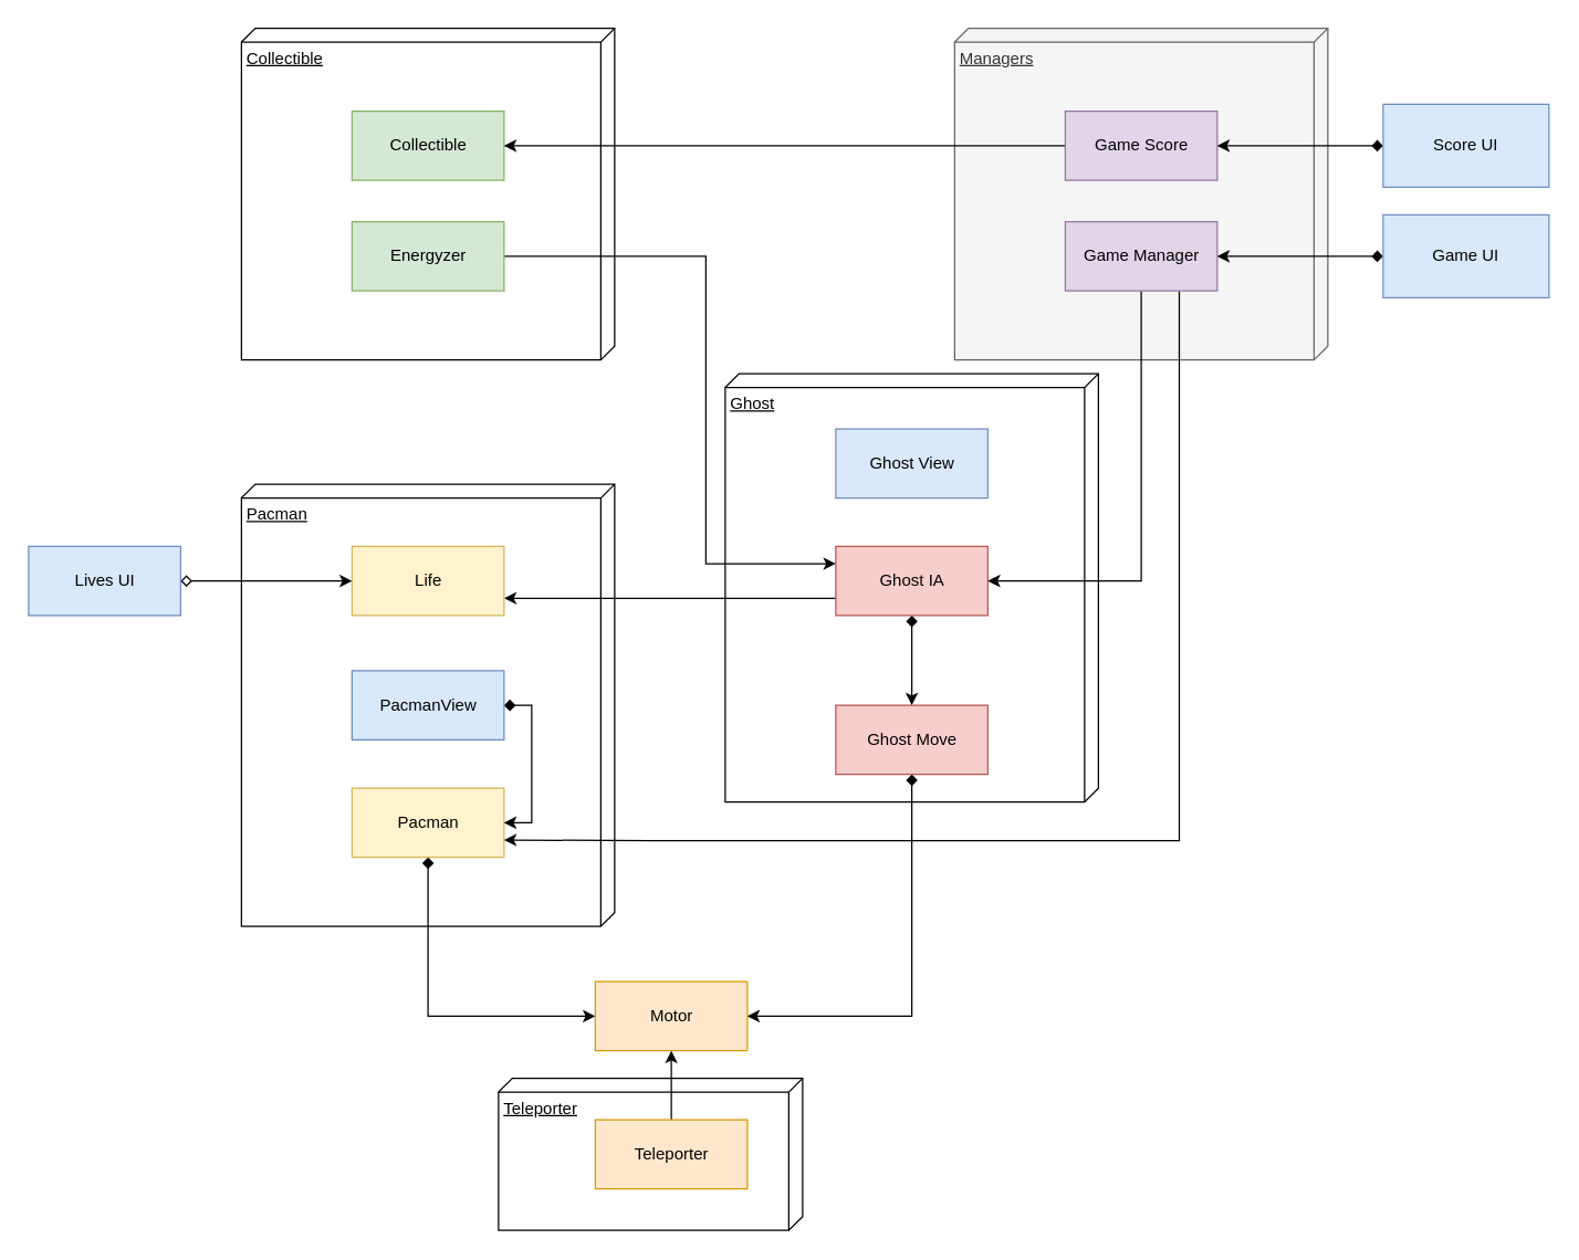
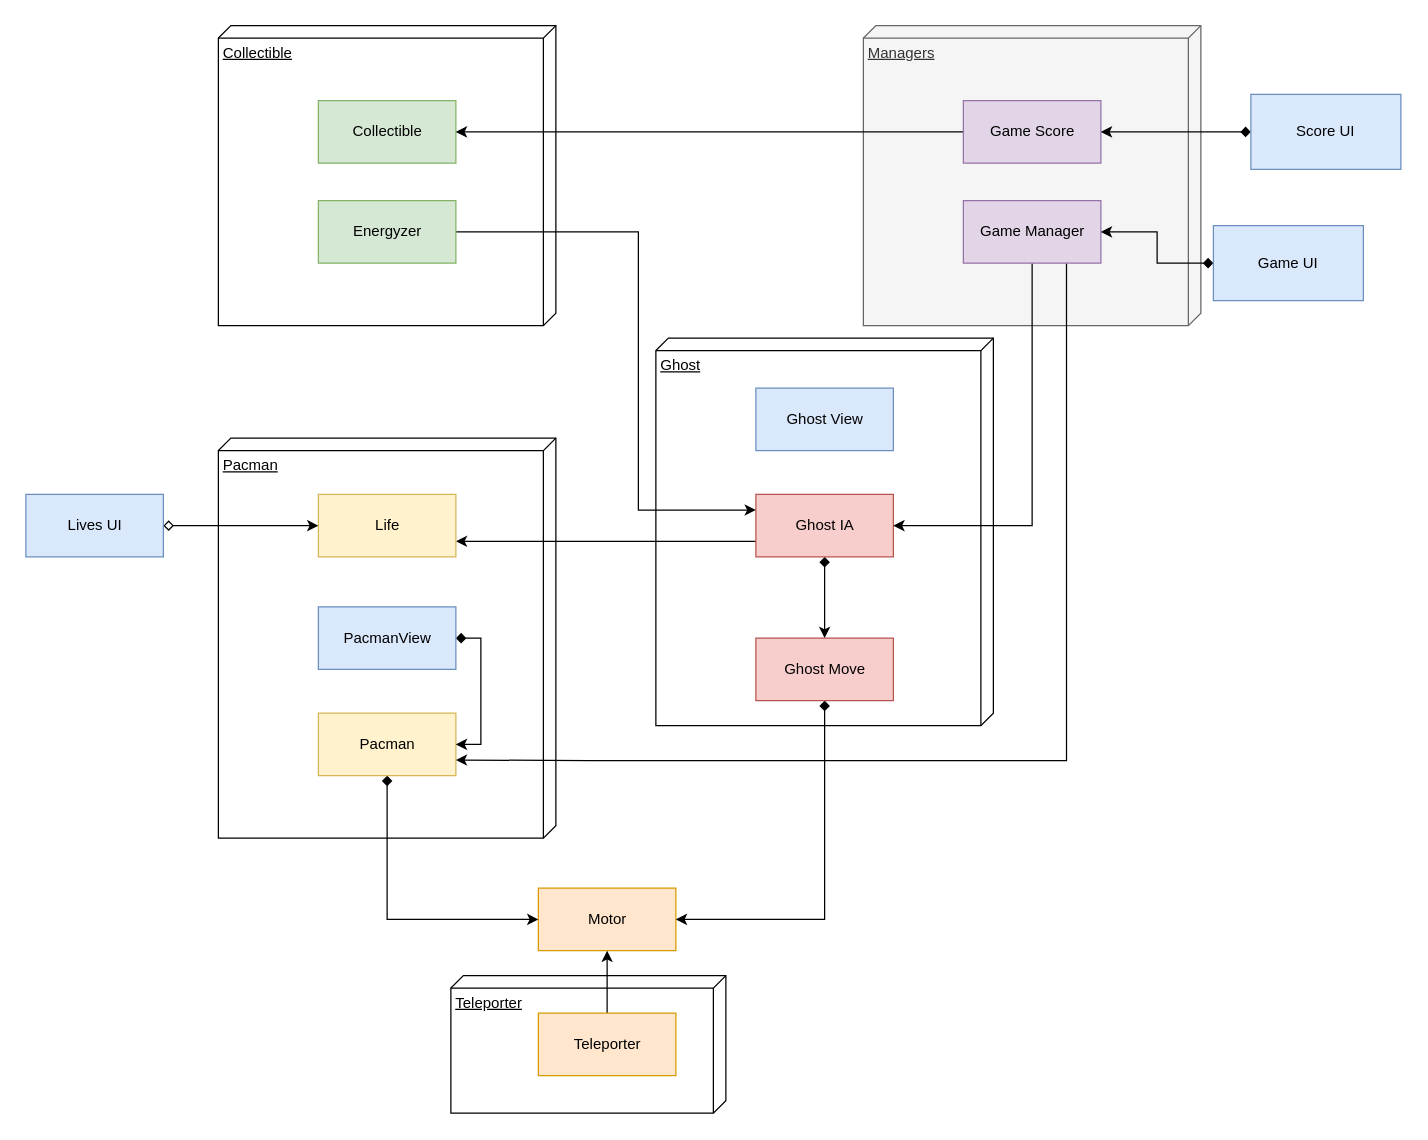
- <mxCell id="27" value="Game UI" style="whiteSpace=wrap;html=1;fillColor=#dae8fc;strokeColor=#6c8ebf;" vertex="1" parent="1"><mxGeometry x="1000" y="155" width="120" height="60" as="geometry" /></mxCell>
+ <mxCell id="27" value="Game UI" style="whiteSpace=wrap;html=1;fillColor=#dae8fc;strokeColor=#6c8ebf;" vertex="1" parent="1"><mxGeometry x="970" y="180" width="120" height="60" as="geometry" /></mxCell>
